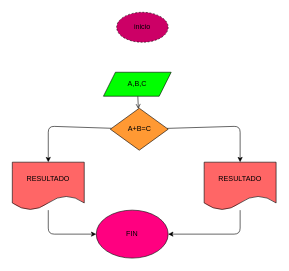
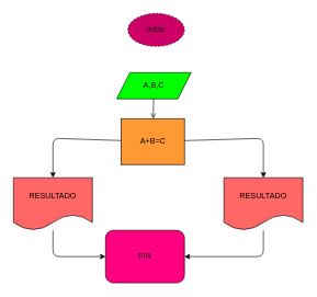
- <mxCell id="4" value="A,B,C" style="shape=parallelogram;perimeter=parallelogramPerimeter;whiteSpace=wrap;html=1;fixedSize=1;fillColor=#00FF00;" vertex="1" parent="1"><mxGeometry x="172" y="120" width="113" height="40" as="geometry" /></mxCell>
+ <mxCell id="4" value="A,B,C" style="shape=parallelogram;perimeter=parallelogramPerimeter;whiteSpace=wrap;html=1;fixedSize=1;fillColor=#00FF00;" vertex="1" parent="1"><mxGeometry x="177" y="110" width="113" height="40" as="geometry" /></mxCell>
- <mxCell id="7" value="A+B=C" style="rhombus;whiteSpace=wrap;html=1;fillColor=#FF9933;" vertex="1" parent="1"><mxGeometry x="183.5" y="180" width="96.5" height="70" as="geometry" /></mxCell>
+ <mxCell id="7" value="A+B=C" style="whiteSpace=wrap;html=1;fillColor=#FF9933;rounded=0;" vertex="1" parent="1"><mxGeometry x="183.5" y="180" width="96.5" height="70" as="geometry" /></mxCell>
- <mxCell id="12" value="FIN" style="ellipse;whiteSpace=wrap;html=1;fillColor=#FF0080;" vertex="1" parent="1"><mxGeometry x="160" y="350" width="120" height="80" as="geometry" /></mxCell>
+ <mxCell id="12" value="FIN" style="whiteSpace=wrap;html=1;fillColor=#FF0080;rounded=1;" vertex="1" parent="1"><mxGeometry x="160" y="350" width="120" height="80" as="geometry" /></mxCell>
